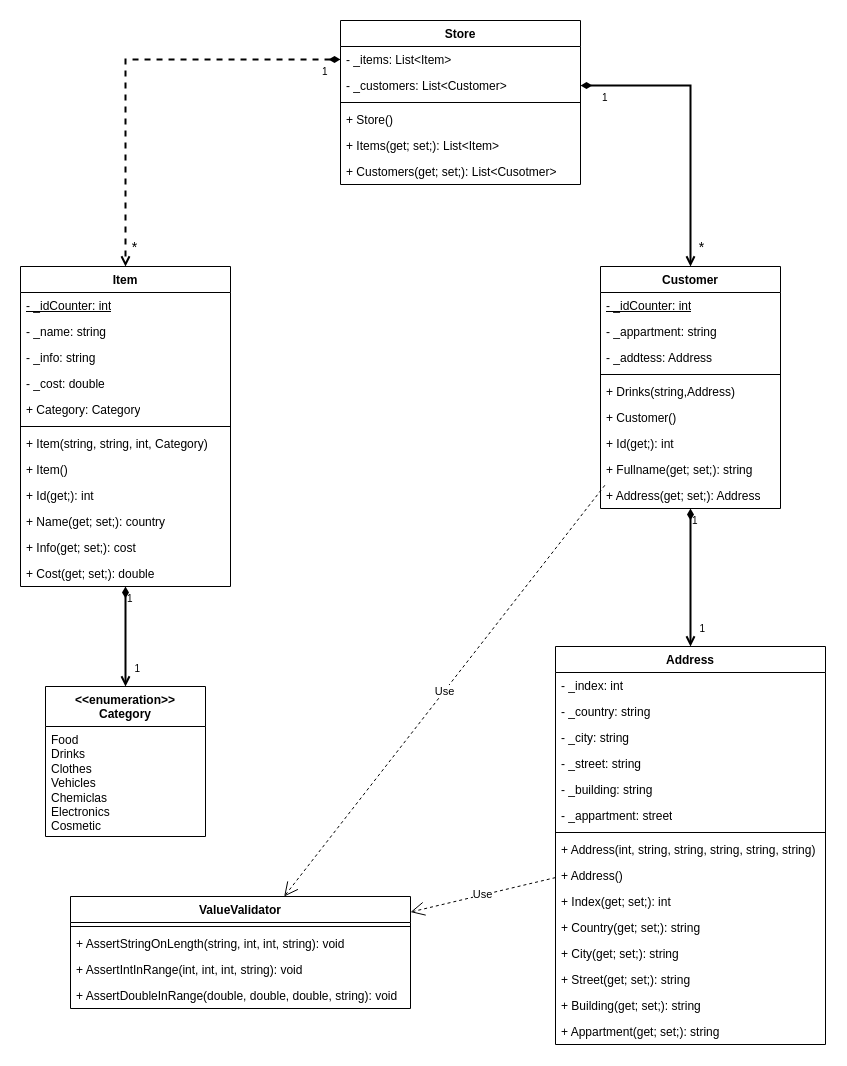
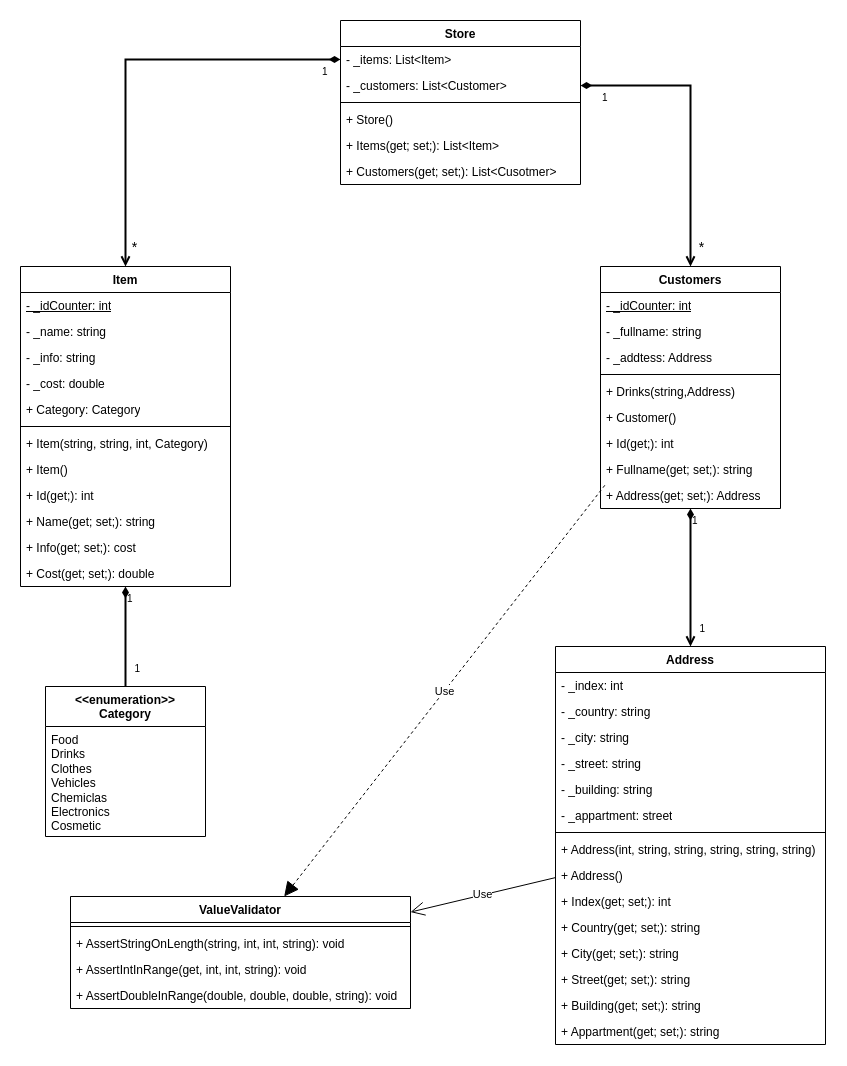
- <mxCell id="61" value="" style="verticalAlign=bottom;html=1;endArrow=open;edgeStyle=orthogonalEdgeStyle;strokeWidth=2;rounded=0;startArrow=diamondThin;startFill=1;endFill=0;entryX=0.5;entryY=0;entryDx=0;entryDy=0;dashed=1;" edge="1" parent="1" source="16" target="2"><mxGeometry relative="1" as="geometry"><mxPoint x="205" y="76" as="sourcePoint" /><mxPoint x="205" y="176" as="targetPoint" /></mxGeometry></mxCell>
+ <mxCell id="61" value="" style="verticalAlign=bottom;html=1;endArrow=open;edgeStyle=orthogonalEdgeStyle;strokeWidth=2;rounded=0;startArrow=diamondThin;startFill=1;endFill=0;entryX=0.5;entryY=0;entryDx=0;entryDy=0;" edge="1" parent="1" source="16" target="2"><mxGeometry relative="1" as="geometry"><mxPoint x="205" y="76" as="sourcePoint" /><mxPoint x="205" y="176" as="targetPoint" /></mxGeometry></mxCell>
- <mxCell id="22" value="Customer" style="swimlane;fontStyle=1;align=center;verticalAlign=top;childLayout=stackLayout;horizontal=1;startSize=26;horizontalStack=0;resizeParent=1;resizeParentMax=0;resizeLast=0;collapsible=1;marginBottom=0;whiteSpace=wrap;html=1;" vertex="1" parent="1"><mxGeometry x="600" y="266" width="180" height="242" as="geometry" /></mxCell>
+ <mxCell id="22" value="Customers" style="swimlane;fontStyle=1;align=center;verticalAlign=top;childLayout=stackLayout;horizontal=1;startSize=26;horizontalStack=0;resizeParent=1;resizeParentMax=0;resizeLast=0;collapsible=1;marginBottom=0;whiteSpace=wrap;html=1;" vertex="1" parent="1"><mxGeometry x="600" y="266" width="180" height="242" as="geometry" /></mxCell>
- <mxCell id="24" value="- _appartment: string" style="text;strokeColor=none;fillColor=none;align=left;verticalAlign=top;spacingLeft=4;spacingRight=4;overflow=hidden;rotatable=0;points=[[0,0.5],[1,0.5]];portConstraint=eastwest;whiteSpace=wrap;html=1;" vertex="1" parent="22"><mxGeometry y="52" width="180" height="26" as="geometry" /></mxCell>
+ <mxCell id="24" value="- _fullname: string" style="text;strokeColor=none;fillColor=none;align=left;verticalAlign=top;spacingLeft=4;spacingRight=4;overflow=hidden;rotatable=0;points=[[0,0.5],[1,0.5]];portConstraint=eastwest;whiteSpace=wrap;html=1;" vertex="1" parent="22"><mxGeometry y="52" width="180" height="26" as="geometry" /></mxCell>
- <mxCell id="12" value="+ Name(get; set;): country" style="text;strokeColor=none;fillColor=none;align=left;verticalAlign=top;spacingLeft=4;spacingRight=4;overflow=hidden;rotatable=0;points=[[0,0.5],[1,0.5]];portConstraint=eastwest;whiteSpace=wrap;html=1;" vertex="1" parent="2"><mxGeometry y="242" width="210" height="26" as="geometry" /></mxCell>
+ <mxCell id="12" value="+ Name(get; set;): string" style="text;strokeColor=none;fillColor=none;align=left;verticalAlign=top;spacingLeft=4;spacingRight=4;overflow=hidden;rotatable=0;points=[[0,0.5],[1,0.5]];portConstraint=eastwest;whiteSpace=wrap;html=1;" vertex="1" parent="2"><mxGeometry y="242" width="210" height="26" as="geometry" /></mxCell>
- <mxCell id="55" value="" style="verticalAlign=bottom;html=1;endArrow=open;edgeStyle=orthogonalEdgeStyle;strokeWidth=2;rounded=0;startArrow=diamondThin;startFill=1;endFill=0;entryX=0.5;entryY=0;entryDx=0;entryDy=0;" edge="1" parent="1" source="2" target="32"><mxGeometry relative="1" as="geometry"><mxPoint x="270" y="546" as="sourcePoint" /><mxPoint x="270" y="636" as="targetPoint" /></mxGeometry></mxCell>
+ <mxCell id="55" value="" style="verticalAlign=bottom;html=1;endArrow=none;edgeStyle=orthogonalEdgeStyle;strokeWidth=2;rounded=0;startArrow=diamondThin;startFill=1;endFill=0;entryX=0.5;entryY=0;entryDx=0;entryDy=0;" edge="1" parent="1" source="2" target="32"><mxGeometry relative="1" as="geometry"><mxPoint x="270" y="546" as="sourcePoint" /><mxPoint x="270" y="636" as="targetPoint" /></mxGeometry></mxCell>
- <mxCell id="67" value="Use" style="endArrow=open;endSize=12;dashed=1;html=1;rounded=0;" edge="1" parent="1" source="34" target="50"><mxGeometry width="160" relative="1" as="geometry"><mxPoint x="320" y="746" as="sourcePoint" /><mxPoint x="440" y="806" as="targetPoint" /></mxGeometry></mxCell>
+ <mxCell id="67" value="Use" style="endArrow=open;endSize=12;dashed=0;html=1;rounded=0;" edge="1" parent="1" source="34" target="50"><mxGeometry width="160" relative="1" as="geometry"><mxPoint x="320" y="746" as="sourcePoint" /><mxPoint x="440" y="806" as="targetPoint" /></mxGeometry></mxCell>
- <mxCell id="68" value="Use" style="endArrow=open;endSize=12;dashed=1;html=1;rounded=0;exitX=0.024;exitY=0.108;exitDx=0;exitDy=0;exitPerimeter=0;" edge="1" parent="1" source="31" target="50"><mxGeometry width="160" relative="1" as="geometry"><mxPoint x="490" y="516" as="sourcePoint" /><mxPoint x="456" y="776" as="targetPoint" /></mxGeometry></mxCell>
+ <mxCell id="68" value="Use" style="endArrow=block;endSize=12;dashed=1;html=1;rounded=0;exitX=0.024;exitY=0.108;exitDx=0;exitDy=0;exitPerimeter=0;" edge="1" parent="1" source="31" target="50"><mxGeometry width="160" relative="1" as="geometry"><mxPoint x="490" y="516" as="sourcePoint" /><mxPoint x="456" y="776" as="targetPoint" /></mxGeometry></mxCell>
- <mxCell id="53" value="+ AssertIntInRange(int, int, int, string): void" style="text;strokeColor=none;fillColor=none;align=left;verticalAlign=top;spacingLeft=4;spacingRight=4;overflow=hidden;rotatable=0;points=[[0,0.5],[1,0.5]];portConstraint=eastwest;whiteSpace=wrap;html=1;" vertex="1" parent="50"><mxGeometry y="60" width="340" height="26" as="geometry" /></mxCell>
+ <mxCell id="53" value="+ AssertIntInRange(get, int, int, string): void" style="text;strokeColor=none;fillColor=none;align=left;verticalAlign=top;spacingLeft=4;spacingRight=4;overflow=hidden;rotatable=0;points=[[0,0.5],[1,0.5]];portConstraint=eastwest;whiteSpace=wrap;html=1;" vertex="1" parent="50"><mxGeometry y="60" width="340" height="26" as="geometry" /></mxCell>
